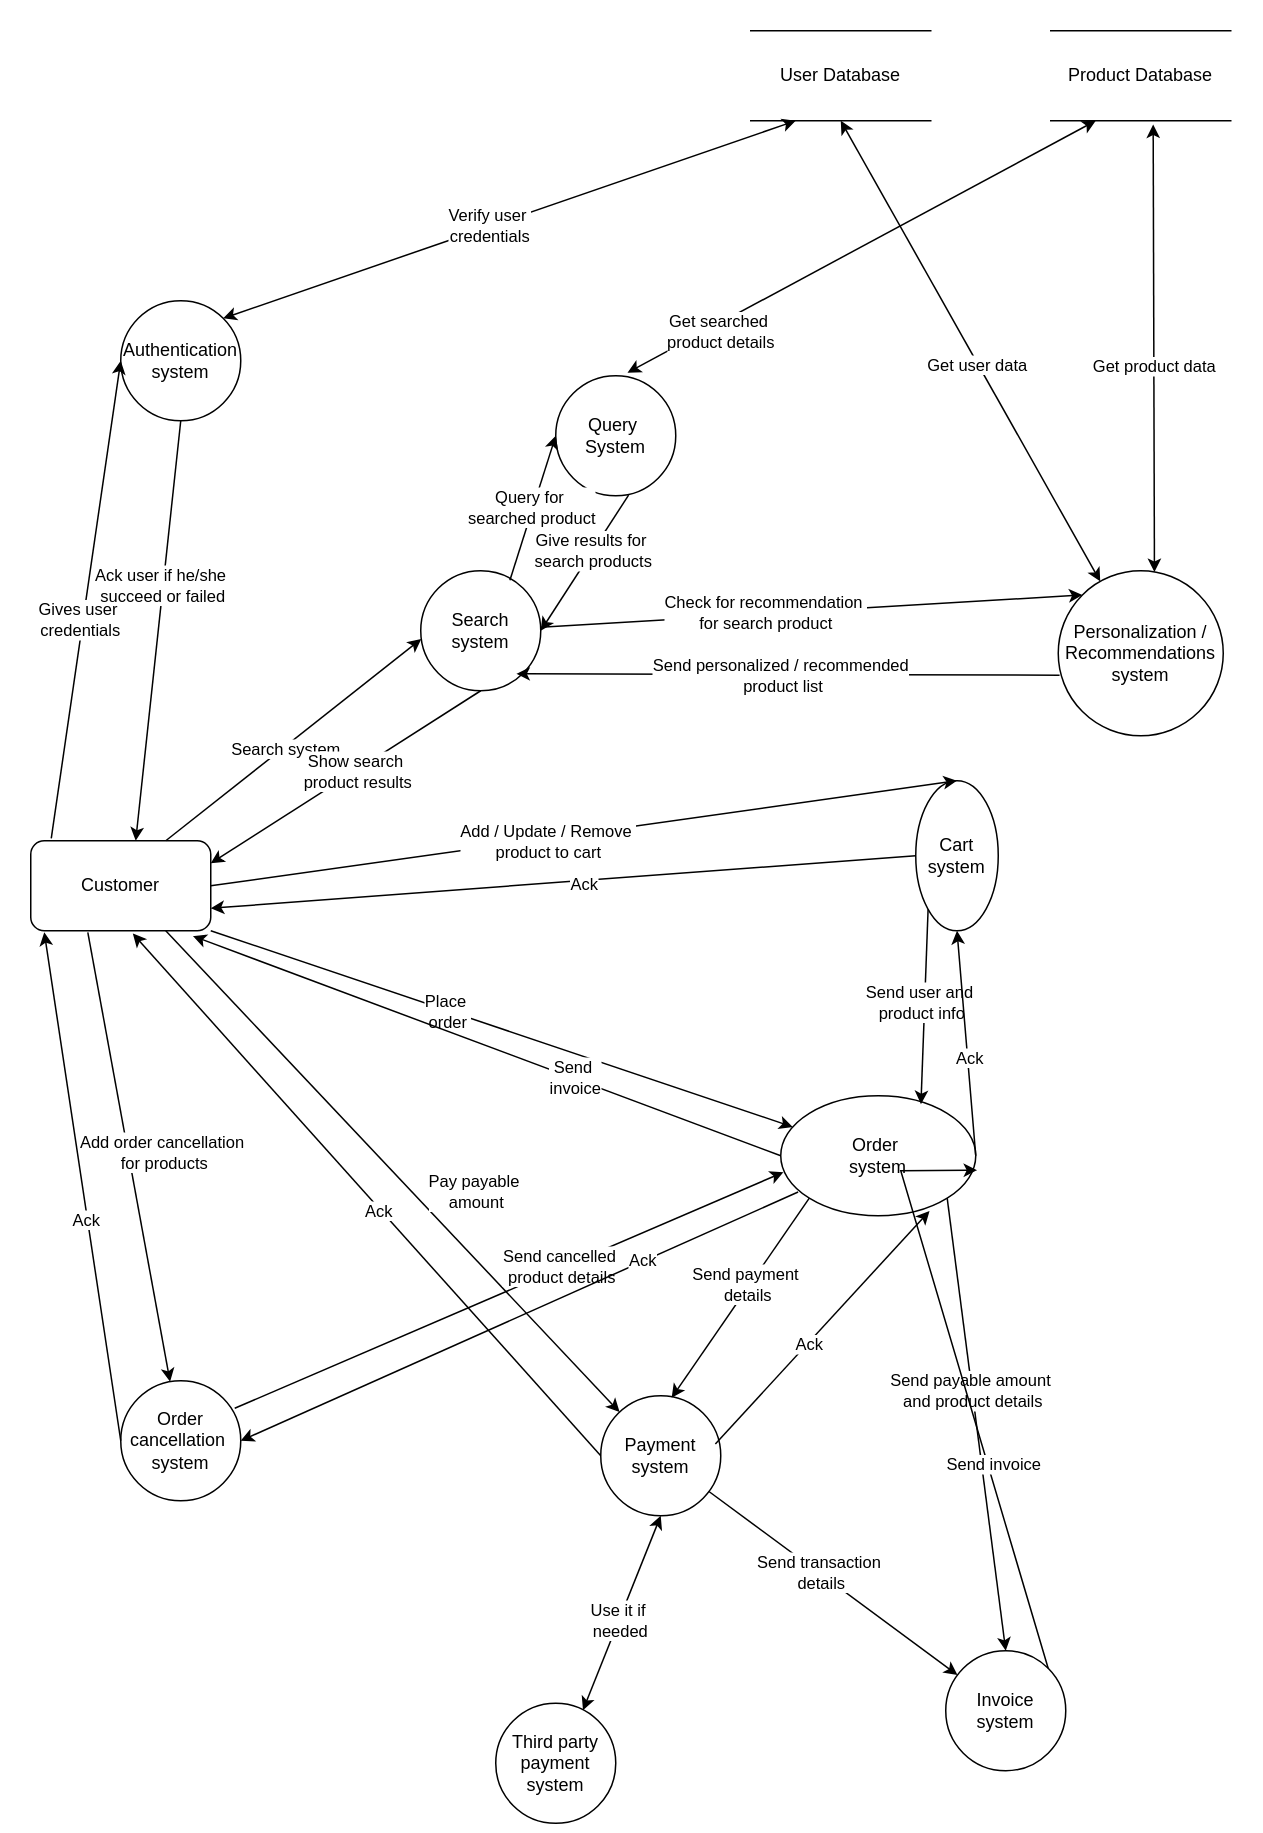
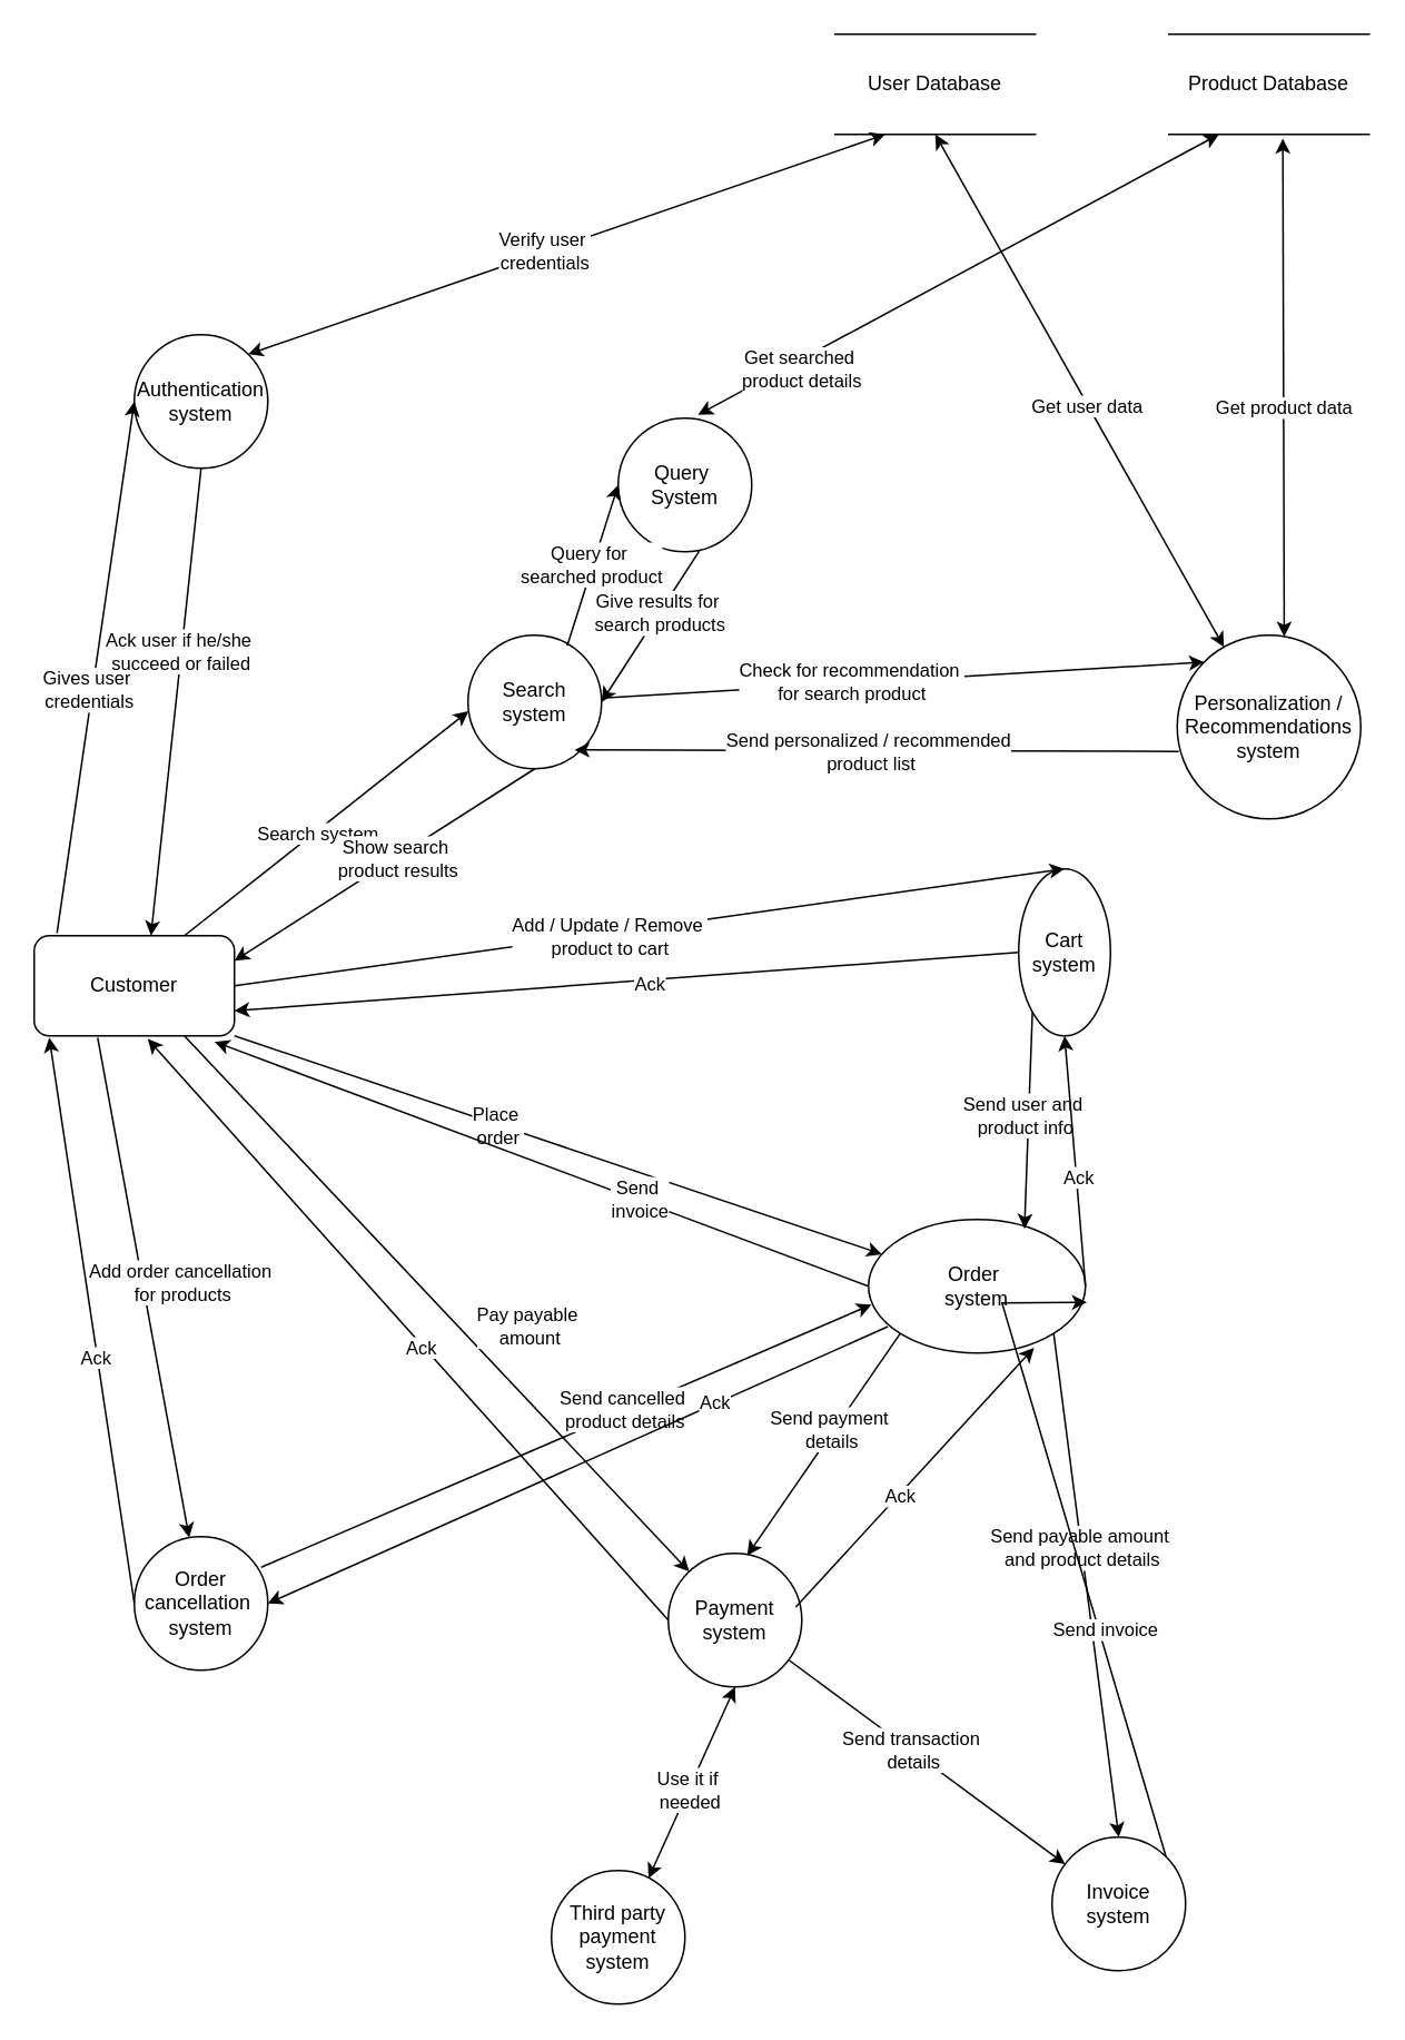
- <mxCell id="7" value="Third party payment system" style="ellipse;whiteSpace=wrap;html=1;aspect=fixed;" vertex="1" parent="1"><mxGeometry x="330" y="1135" width="80" height="80" as="geometry" /></mxCell>
+ <mxCell id="7" value="Third party payment system" style="ellipse;whiteSpace=wrap;html=1;aspect=fixed;" vertex="1" parent="1"><mxGeometry x="330" y="1120" width="80" height="80" as="geometry" /></mxCell>
